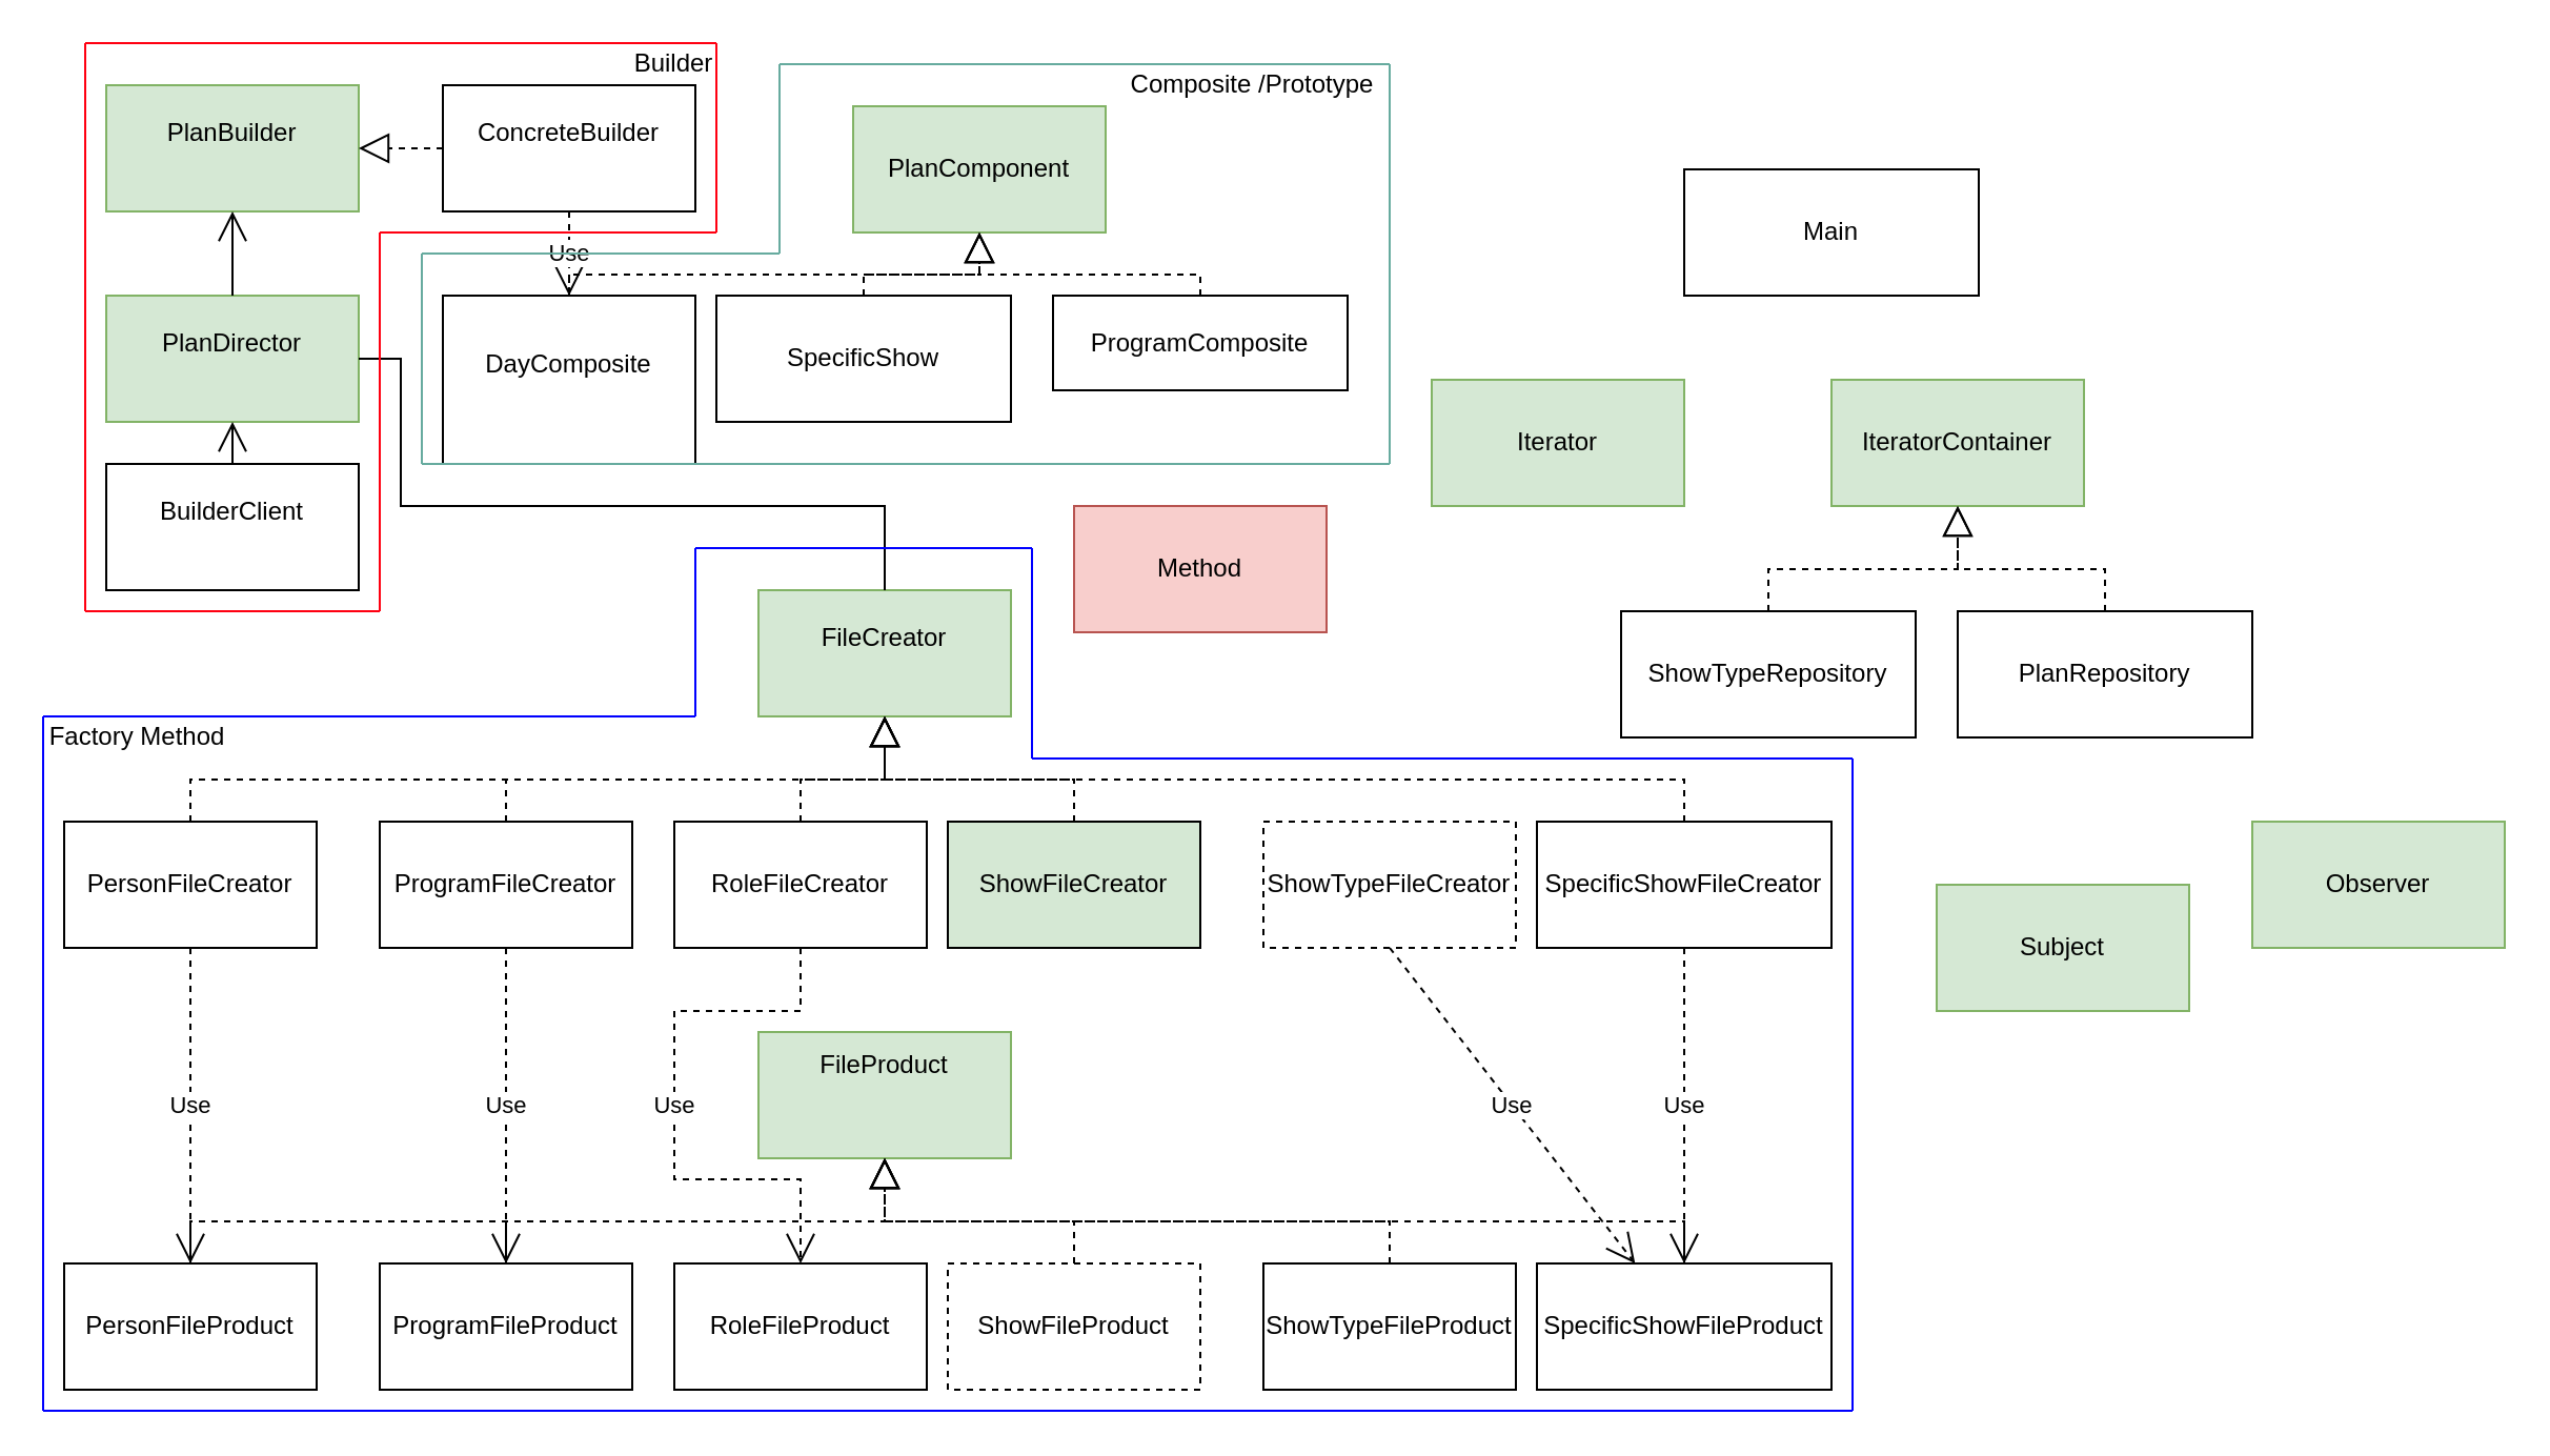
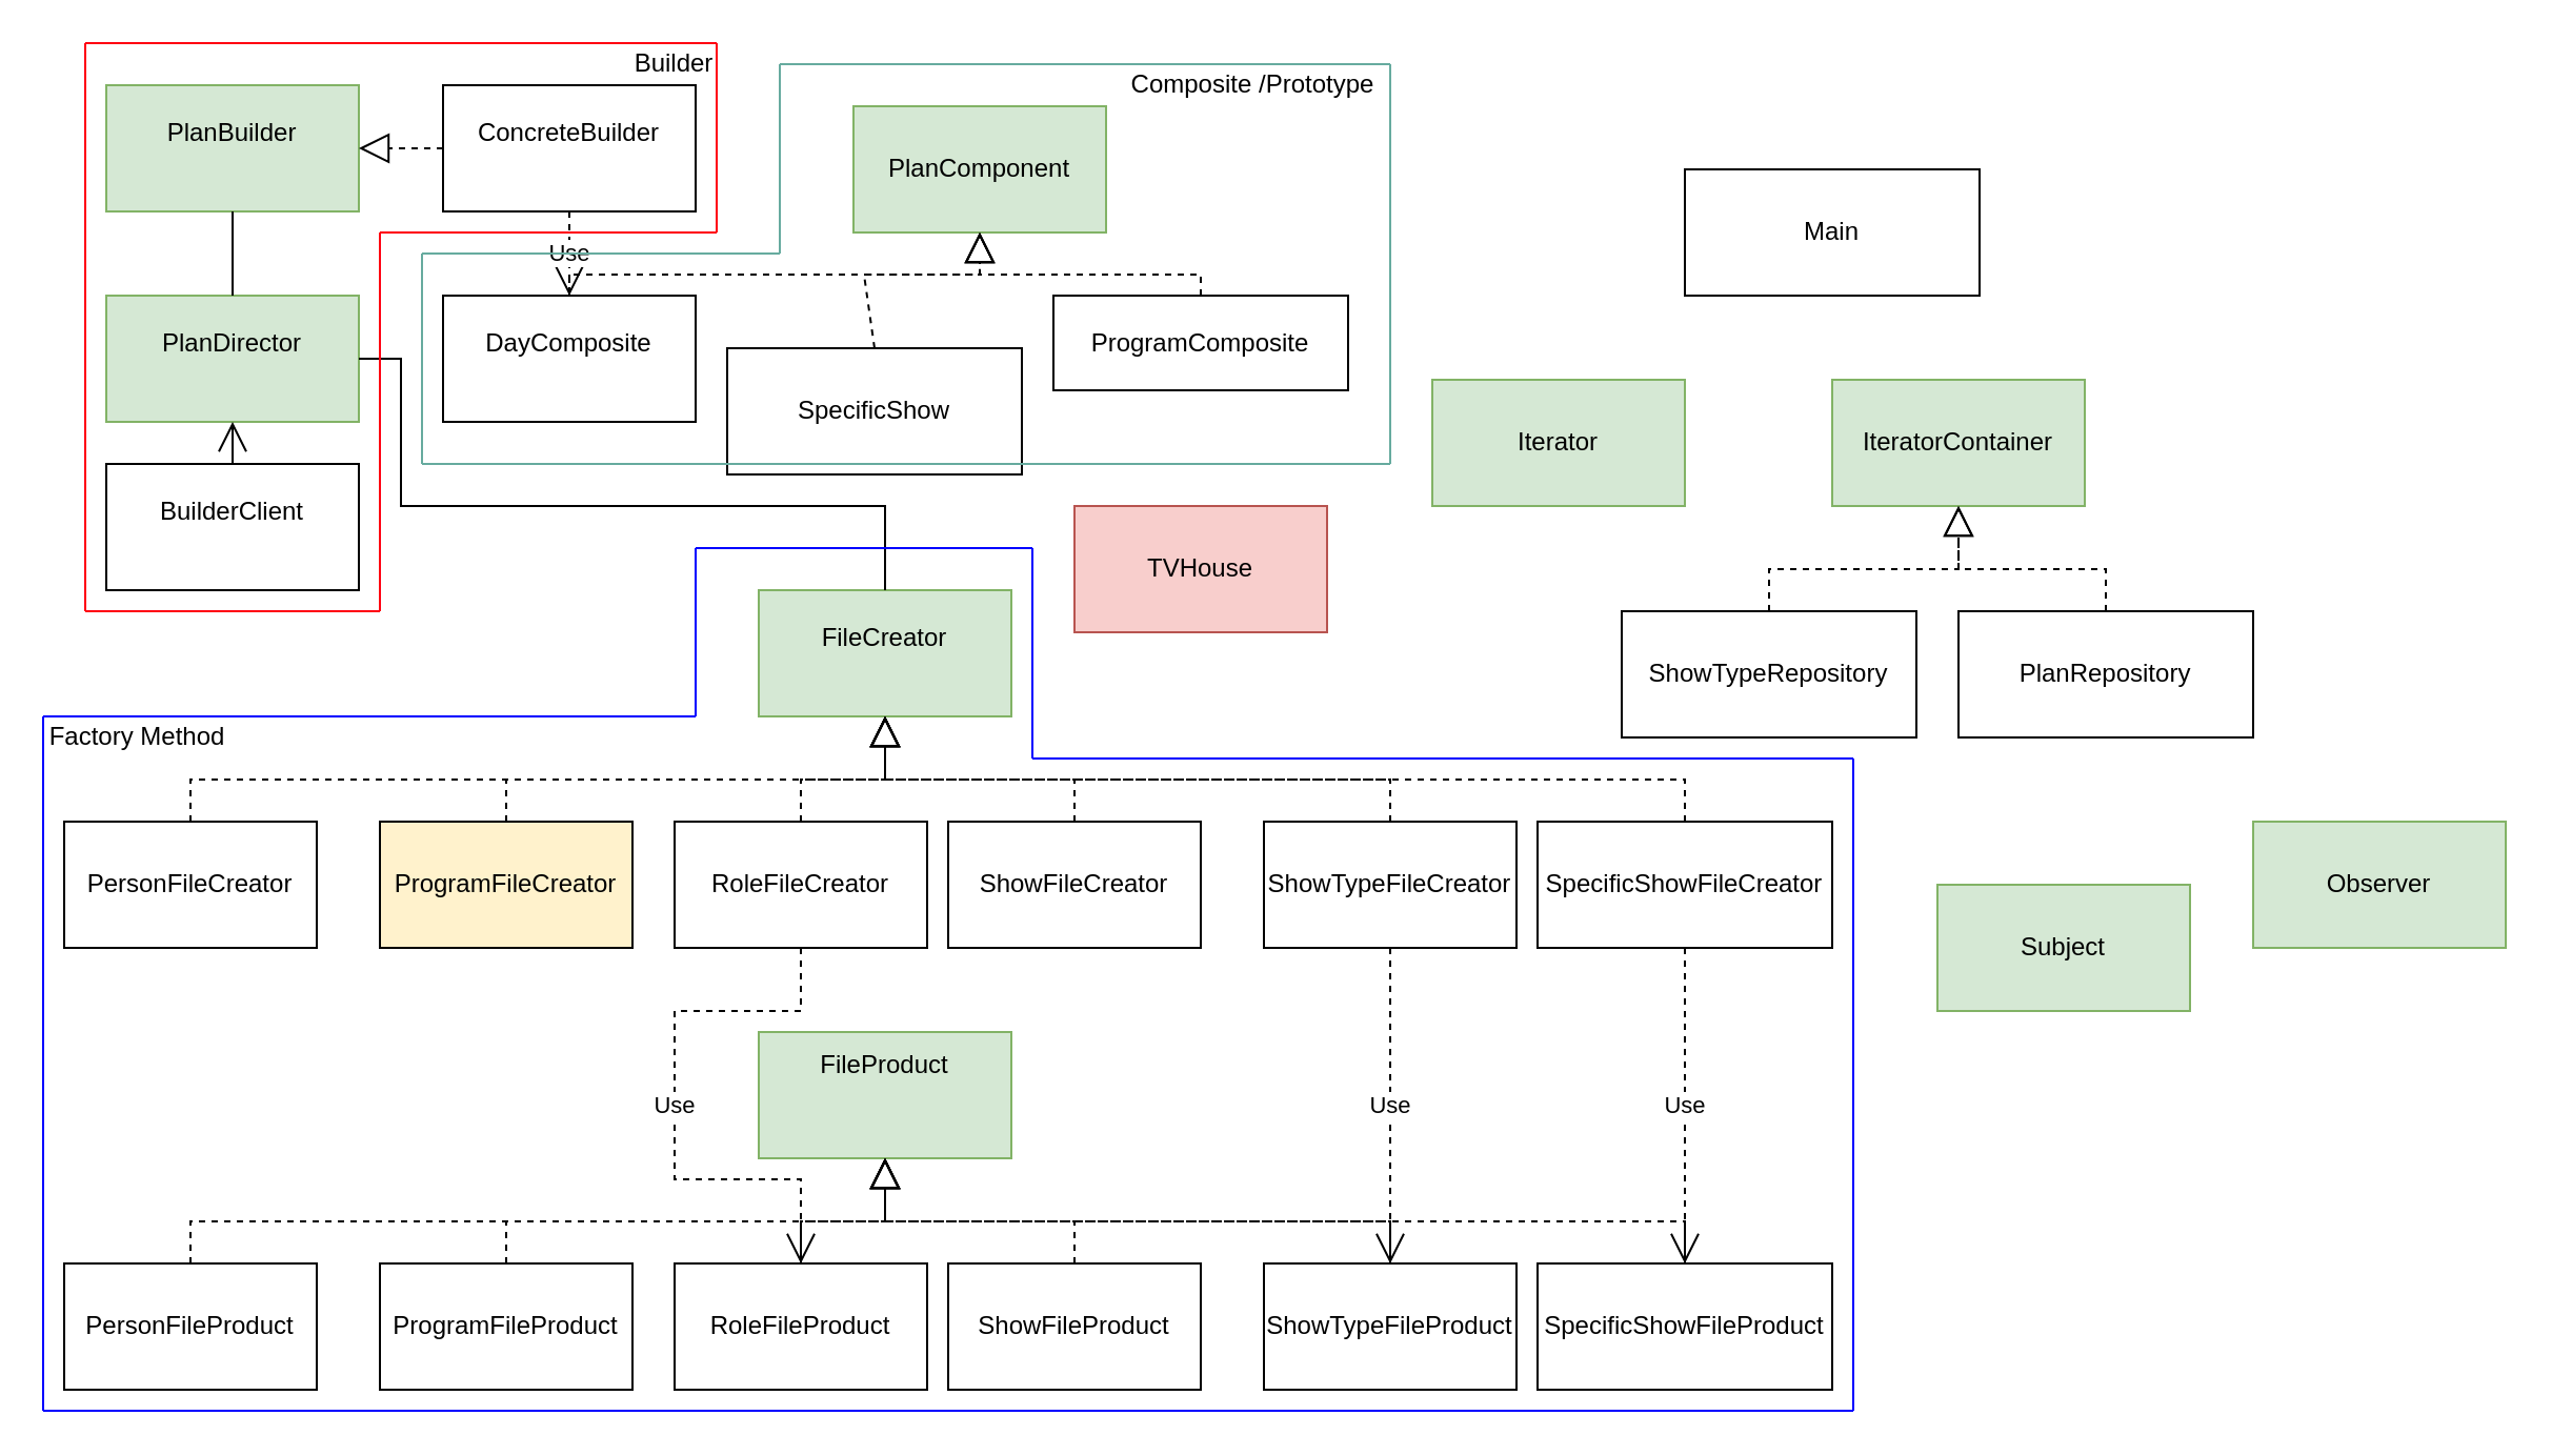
- <mxCell id="7" value="" style="endArrow=open;endFill=1;endSize=12;html=1;exitX=0.5;exitY=0;exitDx=0;exitDy=0;entryX=0.5;entryY=1;entryDx=0;entryDy=0;" edge="1" parent="1" source="5" target="2"><mxGeometry width="160" relative="1" as="geometry"><mxPoint x="50" y="250" as="sourcePoint" /><mxPoint x="210" y="250" as="targetPoint" /></mxGeometry></mxCell>
+ <mxCell id="7" value="" style="endArrow=none;endFill=1;endSize=12;html=1;exitX=0.5;exitY=0;exitDx=0;exitDy=0;entryX=0.5;entryY=1;entryDx=0;entryDy=0;" edge="1" parent="1" source="5" target="2"><mxGeometry width="160" relative="1" as="geometry"><mxPoint x="50" y="250" as="sourcePoint" /><mxPoint x="210" y="250" as="targetPoint" /></mxGeometry></mxCell>
- <mxCell id="51" value="SpecificShow" style="rounded=0;whiteSpace=wrap;html=1;" vertex="1" parent="1"><mxGeometry x="340" y="140" width="140" height="60" as="geometry" /></mxCell>
+ <mxCell id="51" value="SpecificShow" style="rounded=0;whiteSpace=wrap;html=1;" vertex="1" parent="1"><mxGeometry x="345" y="165" width="140" height="60" as="geometry" /></mxCell>
- <mxCell id="4" value="&lt;div&gt;DayComposite&lt;/div&gt;&lt;div&gt;&lt;br&gt;&lt;/div&gt;" style="rounded=0;whiteSpace=wrap;html=1;" vertex="1" parent="1"><mxGeometry x="210" y="140" width="120" height="80" as="geometry" /></mxCell>
+ <mxCell id="4" value="&lt;div&gt;DayComposite&lt;/div&gt;&lt;div&gt;&lt;br&gt;&lt;/div&gt;" style="rounded=0;whiteSpace=wrap;html=1;" vertex="1" parent="1"><mxGeometry x="210" y="140" width="120" height="60" as="geometry" /></mxCell>
- <mxCell id="43" value="Method" style="rounded=0;whiteSpace=wrap;html=1;fillColor=#f8cecc;strokeColor=#b85450;" vertex="1" parent="1"><mxGeometry x="510" y="240" width="120" height="60" as="geometry" /></mxCell>
+ <mxCell id="43" value="TVHouse" style="rounded=0;whiteSpace=wrap;html=1;fillColor=#f8cecc;strokeColor=#b85450;" vertex="1" parent="1"><mxGeometry x="510" y="240" width="120" height="60" as="geometry" /></mxCell>
+ <mxCell id="27" value="" style="endArrow=block;dashed=1;endFill=0;endSize=12;html=1;entryX=0.5;entryY=1;entryDx=0;entryDy=0;rounded=0;exitX=0.5;exitY=0;exitDx=0;exitDy=0;" edge="1" parent="1" source="17" target="10"><mxGeometry width="160" relative="1" as="geometry"><mxPoint x="660" y="330" as="sourcePoint" /><mxPoint x="450" y="370" as="targetPoint" /><Array as="points"><mxPoint x="660" y="370" /><mxPoint x="420" y="370" /></Array></mxGeometry></mxCell>
- <mxCell id="16" value="&lt;div&gt;ProgramFileCreator&lt;/div&gt;" style="rounded=0;whiteSpace=wrap;html=1;" vertex="1" parent="1"><mxGeometry x="180" y="390" width="120" height="60" as="geometry" /></mxCell>
+ <mxCell id="16" value="&lt;div&gt;ProgramFileCreator&lt;/div&gt;" style="rounded=0;whiteSpace=wrap;html=1;fillColor=#fff2cc;" vertex="1" parent="1"><mxGeometry x="180" y="390" width="120" height="60" as="geometry" /></mxCell>
- <mxCell id="14" value="ShowFileCreator" style="rounded=0;whiteSpace=wrap;html=1;fillColor=#d5e8d4;" vertex="1" parent="1"><mxGeometry x="450" y="390" width="120" height="60" as="geometry" /></mxCell>
+ <mxCell id="14" value="ShowFileCreator" style="rounded=0;whiteSpace=wrap;html=1;" vertex="1" parent="1"><mxGeometry x="450" y="390" width="120" height="60" as="geometry" /></mxCell>
- <mxCell id="17" value="&lt;div&gt;ShowTypeFileCreator&lt;br&gt;&lt;/div&gt;" style="rounded=0;whiteSpace=wrap;html=1;dashed=1;" vertex="1" parent="1"><mxGeometry x="600" y="390" width="120" height="60" as="geometry" /></mxCell>
+ <mxCell id="17" value="&lt;div&gt;ShowTypeFileCreator&lt;br&gt;&lt;/div&gt;" style="rounded=0;whiteSpace=wrap;html=1;" vertex="1" parent="1"><mxGeometry x="600" y="390" width="120" height="60" as="geometry" /></mxCell>
- <mxCell id="37" value="Use" style="endArrow=open;endSize=12;dashed=1;html=1;exitX=0.5;exitY=1;exitDx=0;exitDy=0;" edge="1" parent="1" source="13" target="19"><mxGeometry width="160" relative="1" as="geometry"><mxPoint x="280" y="120" as="sourcePoint" /><mxPoint x="280" y="160" as="targetPoint" /></mxGeometry></mxCell>
- <mxCell id="38" value="Use" style="endArrow=open;endSize=12;dashed=1;html=1;exitX=0.5;exitY=1;exitDx=0;exitDy=0;entryX=0.5;entryY=0;entryDx=0;entryDy=0;" edge="1" parent="1" source="16" target="22"><mxGeometry width="160" relative="1" as="geometry"><mxPoint x="160" y="450" as="sourcePoint" /><mxPoint x="160" y="600" as="targetPoint" /></mxGeometry></mxCell>
- <mxCell id="39" value="Use" style="endArrow=open;endSize=12;dashed=1;html=1;exitX=0.5;exitY=1;exitDx=0;exitDy=0;" edge="1" parent="1" source="17" target="24"><mxGeometry width="160" relative="1" as="geometry"><mxPoint x="120" y="480" as="sourcePoint" /><mxPoint x="120" y="630" as="targetPoint" /></mxGeometry></mxCell>
+ <mxCell id="39" value="Use" style="endArrow=open;endSize=12;dashed=1;html=1;exitX=0.5;exitY=1;exitDx=0;exitDy=0;" edge="1" parent="1" source="17" target="23"><mxGeometry width="160" relative="1" as="geometry"><mxPoint x="120" y="480" as="sourcePoint" /><mxPoint x="120" y="630" as="targetPoint" /></mxGeometry></mxCell>
+ <mxCell id="31" value="" style="endArrow=block;dashed=1;endFill=0;endSize=12;html=1;entryX=0.5;entryY=1;entryDx=0;entryDy=0;exitX=0.5;exitY=0;exitDx=0;exitDy=0;rounded=0;" edge="1" parent="1" source="21" target="12"><mxGeometry width="160" relative="1" as="geometry"><mxPoint x="470" y="480" as="sourcePoint" /><mxPoint x="510" y="440" as="targetPoint" /><Array as="points"><mxPoint x="380" y="580" /><mxPoint x="420" y="580" /></Array></mxGeometry></mxCell>
- <mxCell id="20" value="ShowFileProduct" style="rounded=0;whiteSpace=wrap;html=1;dashed=1;" vertex="1" parent="1"><mxGeometry x="450" y="600" width="120" height="60" as="geometry" /></mxCell>
+ <mxCell id="20" value="ShowFileProduct" style="rounded=0;whiteSpace=wrap;html=1;" vertex="1" parent="1"><mxGeometry x="450" y="600" width="120" height="60" as="geometry" /></mxCell>
